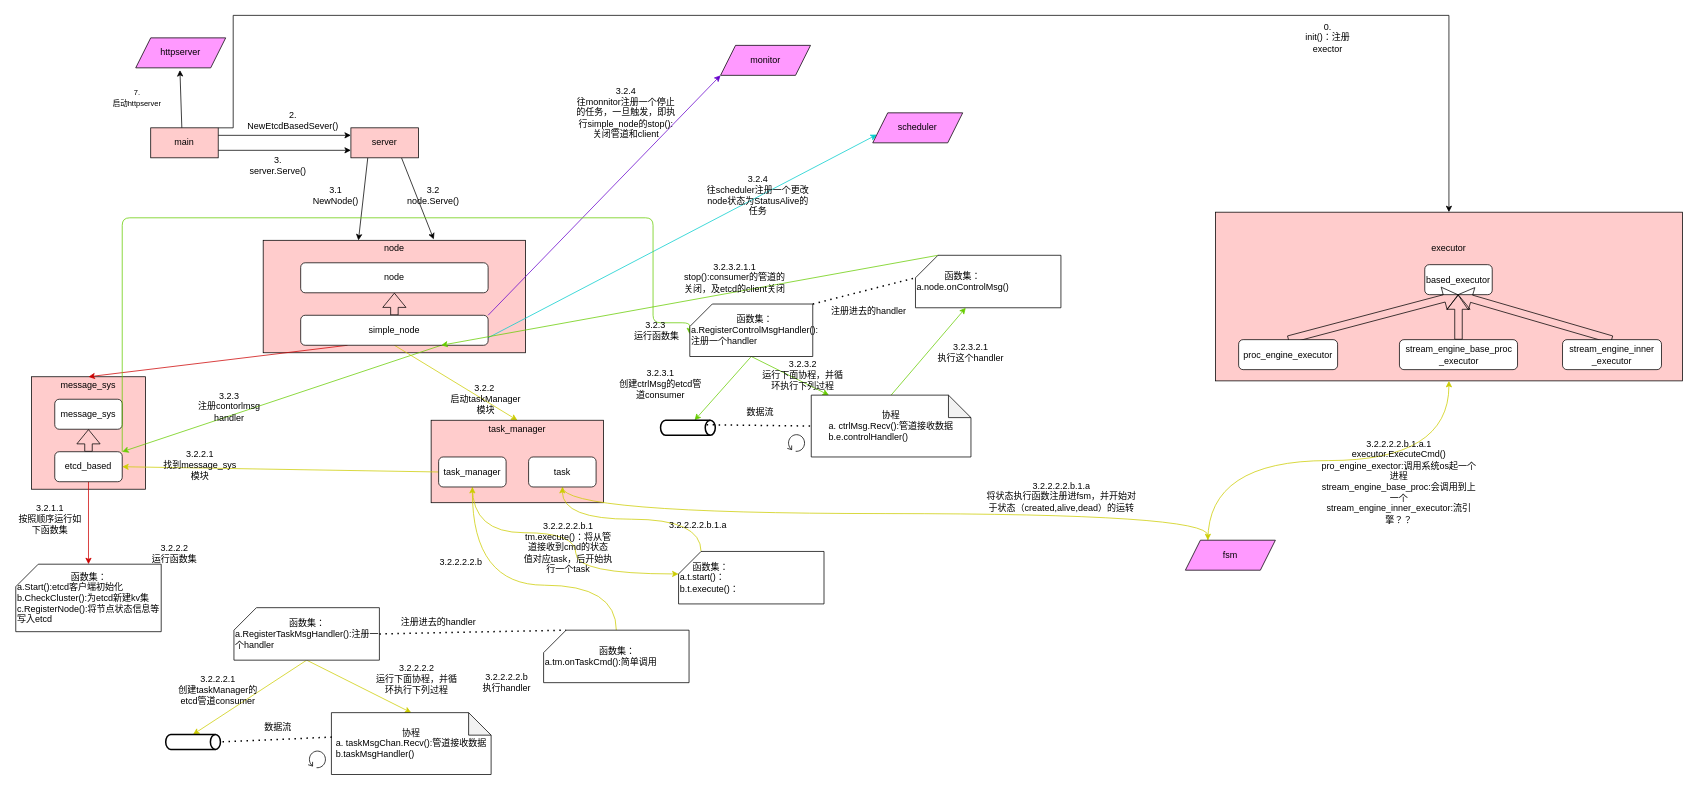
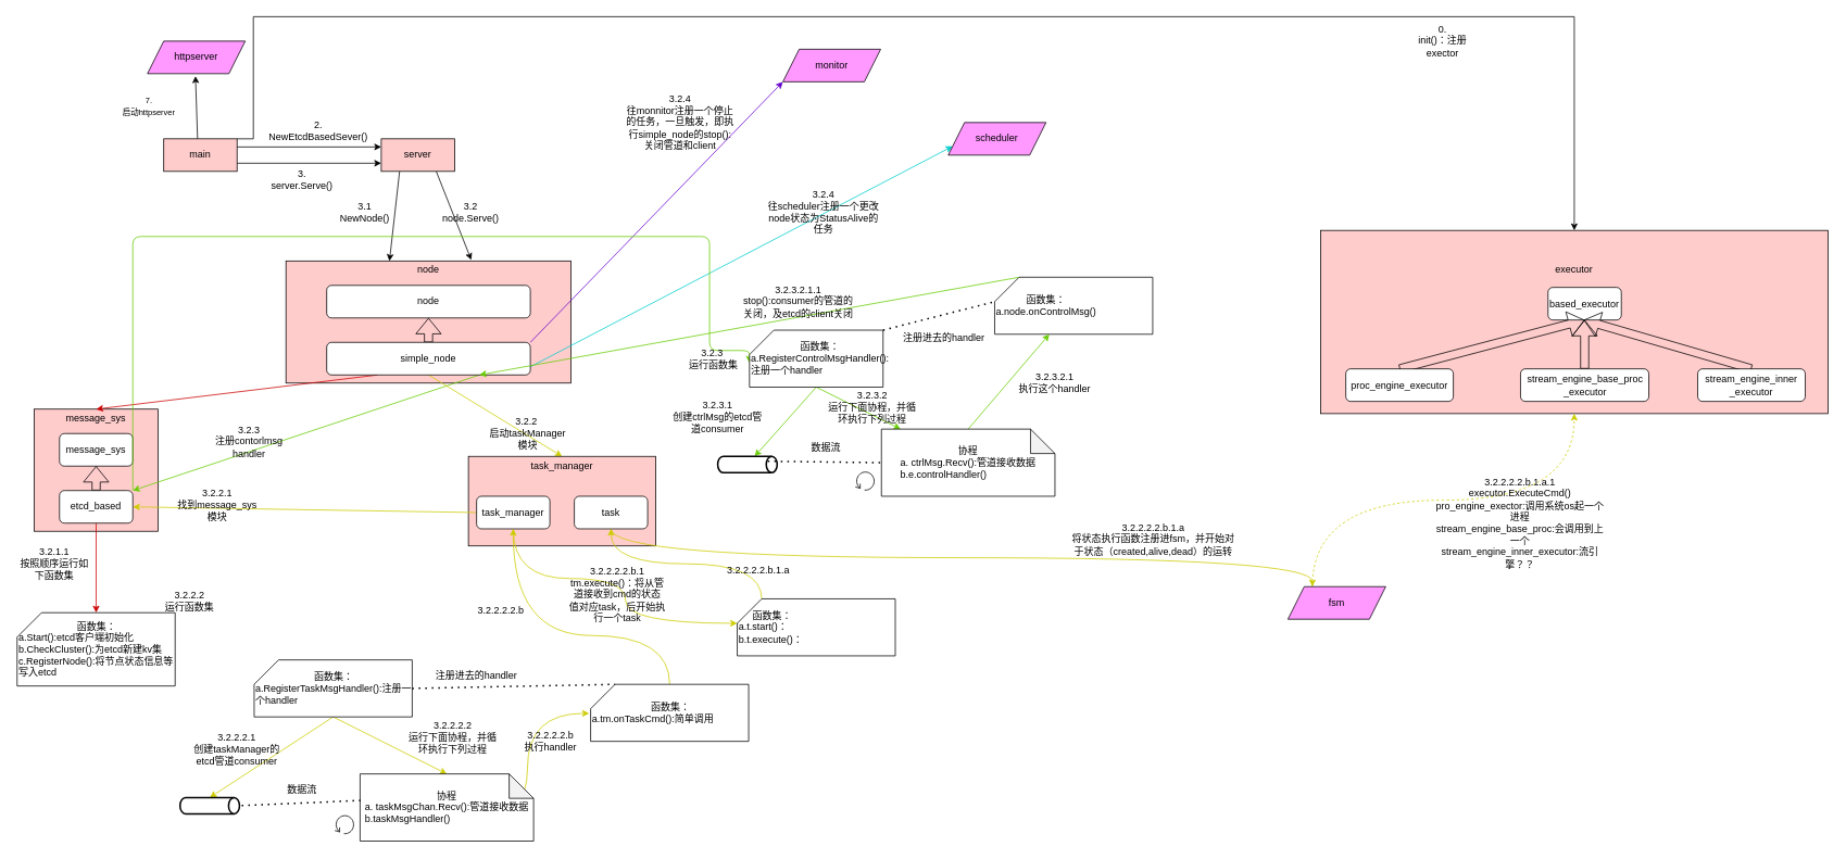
- <mxCell id="97" style="edgeStyle=orthogonalEdgeStyle;rounded=0;orthogonalLoop=1;jettySize=auto;html=1;exitX=0.25;exitY=0;exitDx=0;exitDy=0;strokeColor=#CCCC00;curved=1;" edge="1" parent="1" source="98" target="87"><mxGeometry relative="1" as="geometry" /></mxCell>
+ <mxCell id="97" style="edgeStyle=orthogonalEdgeStyle;rounded=0;orthogonalLoop=1;jettySize=auto;html=1;exitX=0.25;exitY=0;exitDx=0;exitDy=0;strokeColor=#CCCC00;curved=1;dashed=1;" edge="1" parent="1" source="98" target="87"><mxGeometry relative="1" as="geometry" /></mxCell>
+ <mxCell id="48" style="edgeStyle=orthogonalEdgeStyle;rounded=1;orthogonalLoop=1;jettySize=auto;html=1;exitX=0.5;exitY=1;exitDx=0;exitDy=0;exitPerimeter=0;entryX=-0.009;entryY=0.509;entryDx=0;entryDy=0;entryPerimeter=0;curved=1;strokeColor=#CCCC00;" parent="1" source="49" target="54" edge="1"><mxGeometry relative="1" as="geometry"><Array as="points"><mxPoint x="509.5" y="1010" /><mxPoint x="646.5" y="1010" /><mxPoint x="646.5" y="834" /></Array></mxGeometry></mxCell>
